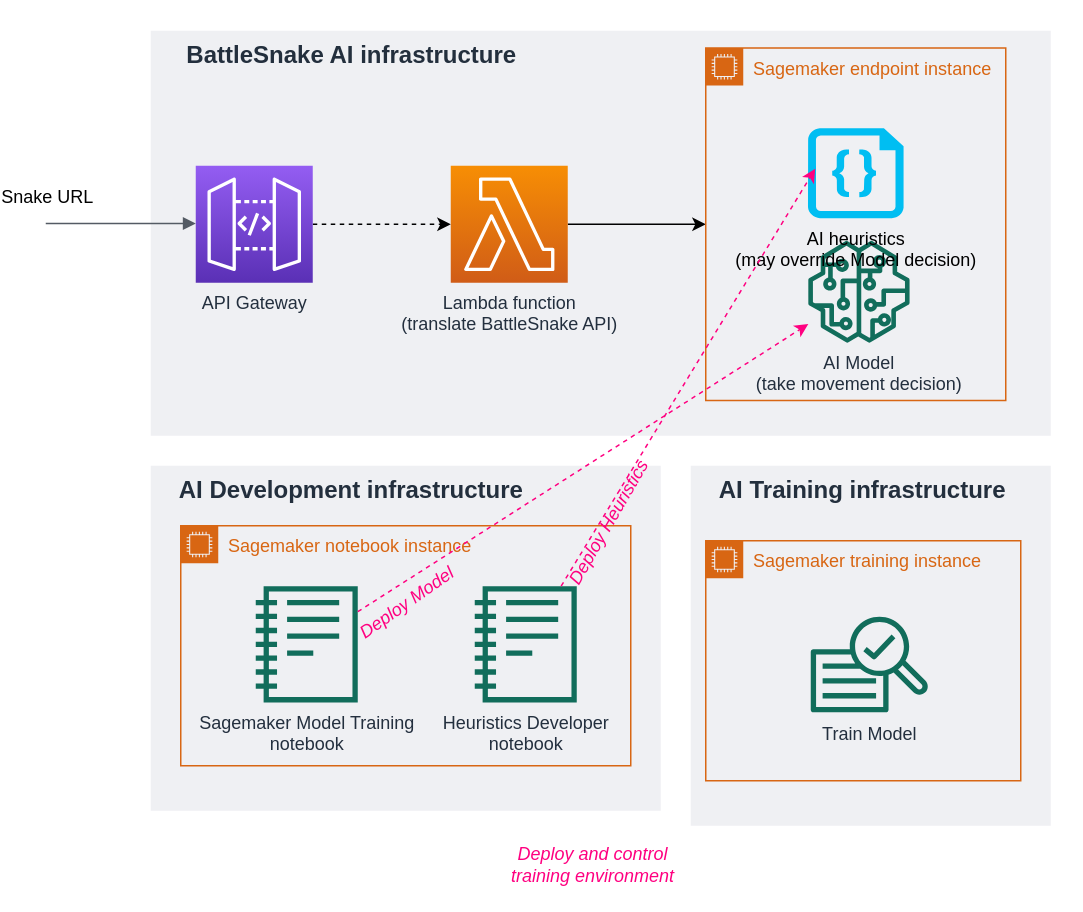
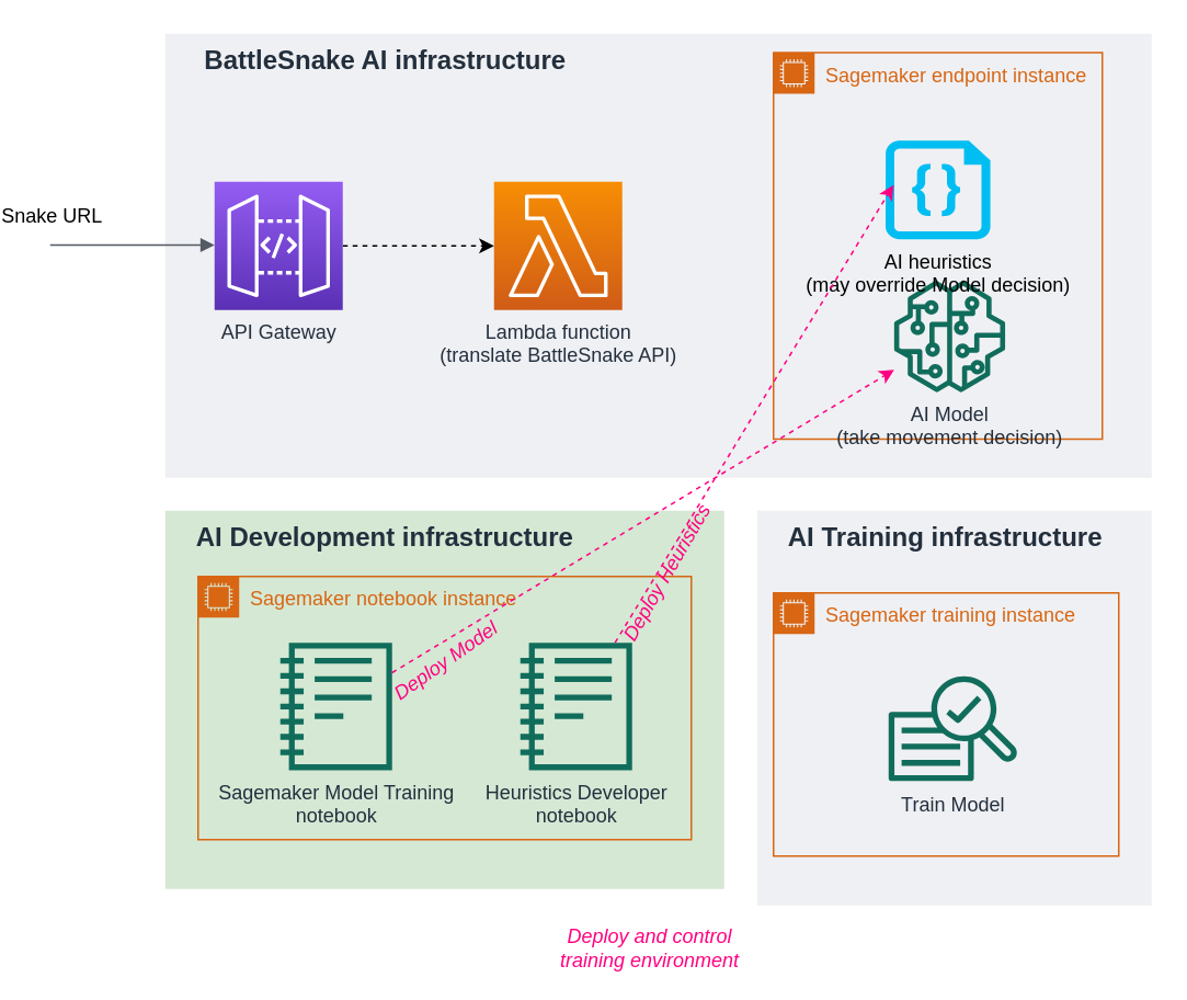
- <mxCell id="5" style="edgeStyle=orthogonalEdgeStyle;rounded=0;orthogonalLoop=1;jettySize=auto;html=1;entryX=0;entryY=0.5;entryDx=0;entryDy=0;" edge="1" parent="1" source="6" target="11"><mxGeometry relative="1" as="geometry" /></mxCell>
- <mxCell id="12" value="AI Model&lt;br&gt;(take movement decision)" style="outlineConnect=0;fontColor=#232F3E;gradientColor=none;fillColor=#116D5B;strokeColor=none;dashed=0;verticalLabelPosition=bottom;verticalAlign=top;align=center;html=1;fontSize=12;fontStyle=0;aspect=fixed;pointerEvents=1;shape=mxgraph.aws4.sagemaker_model;" vertex="1" parent="1"><mxGeometry x="528.13" y="160" width="68" height="68" as="geometry" /></mxCell>
+ <mxCell id="12" value="AI Model&lt;br&gt;(take movement decision)" style="outlineConnect=0;fontColor=#232F3E;gradientColor=none;fillColor=#116D5B;strokeColor=none;dashed=0;verticalLabelPosition=bottom;verticalAlign=top;align=center;html=1;fontSize=12;fontStyle=0;aspect=fixed;pointerEvents=1;shape=mxgraph.aws4.sagemaker_model;" vertex="1" parent="1"><mxGeometry x="533.13" y="170" width="68" height="68" as="geometry" /></mxCell>
- <mxCell id="2" value="    AI Development infrastructure" style="fillColor=#EFF0F3;strokeColor=none;dashed=0;verticalAlign=top;fontStyle=1;fontColor=#232F3D;align=left;fontSize=16;" vertex="1" parent="1"><mxGeometry x="90" y="310" width="340" height="230" as="geometry" /></mxCell>
+ <mxCell id="2" value="    AI Development infrastructure" style="fillColor=#d5e8d4;strokeColor=none;dashed=0;verticalAlign=top;fontStyle=1;fontColor=#232F3D;align=left;fontSize=16;" vertex="1" parent="1"><mxGeometry x="90" y="310" width="340" height="230" as="geometry" /></mxCell>
